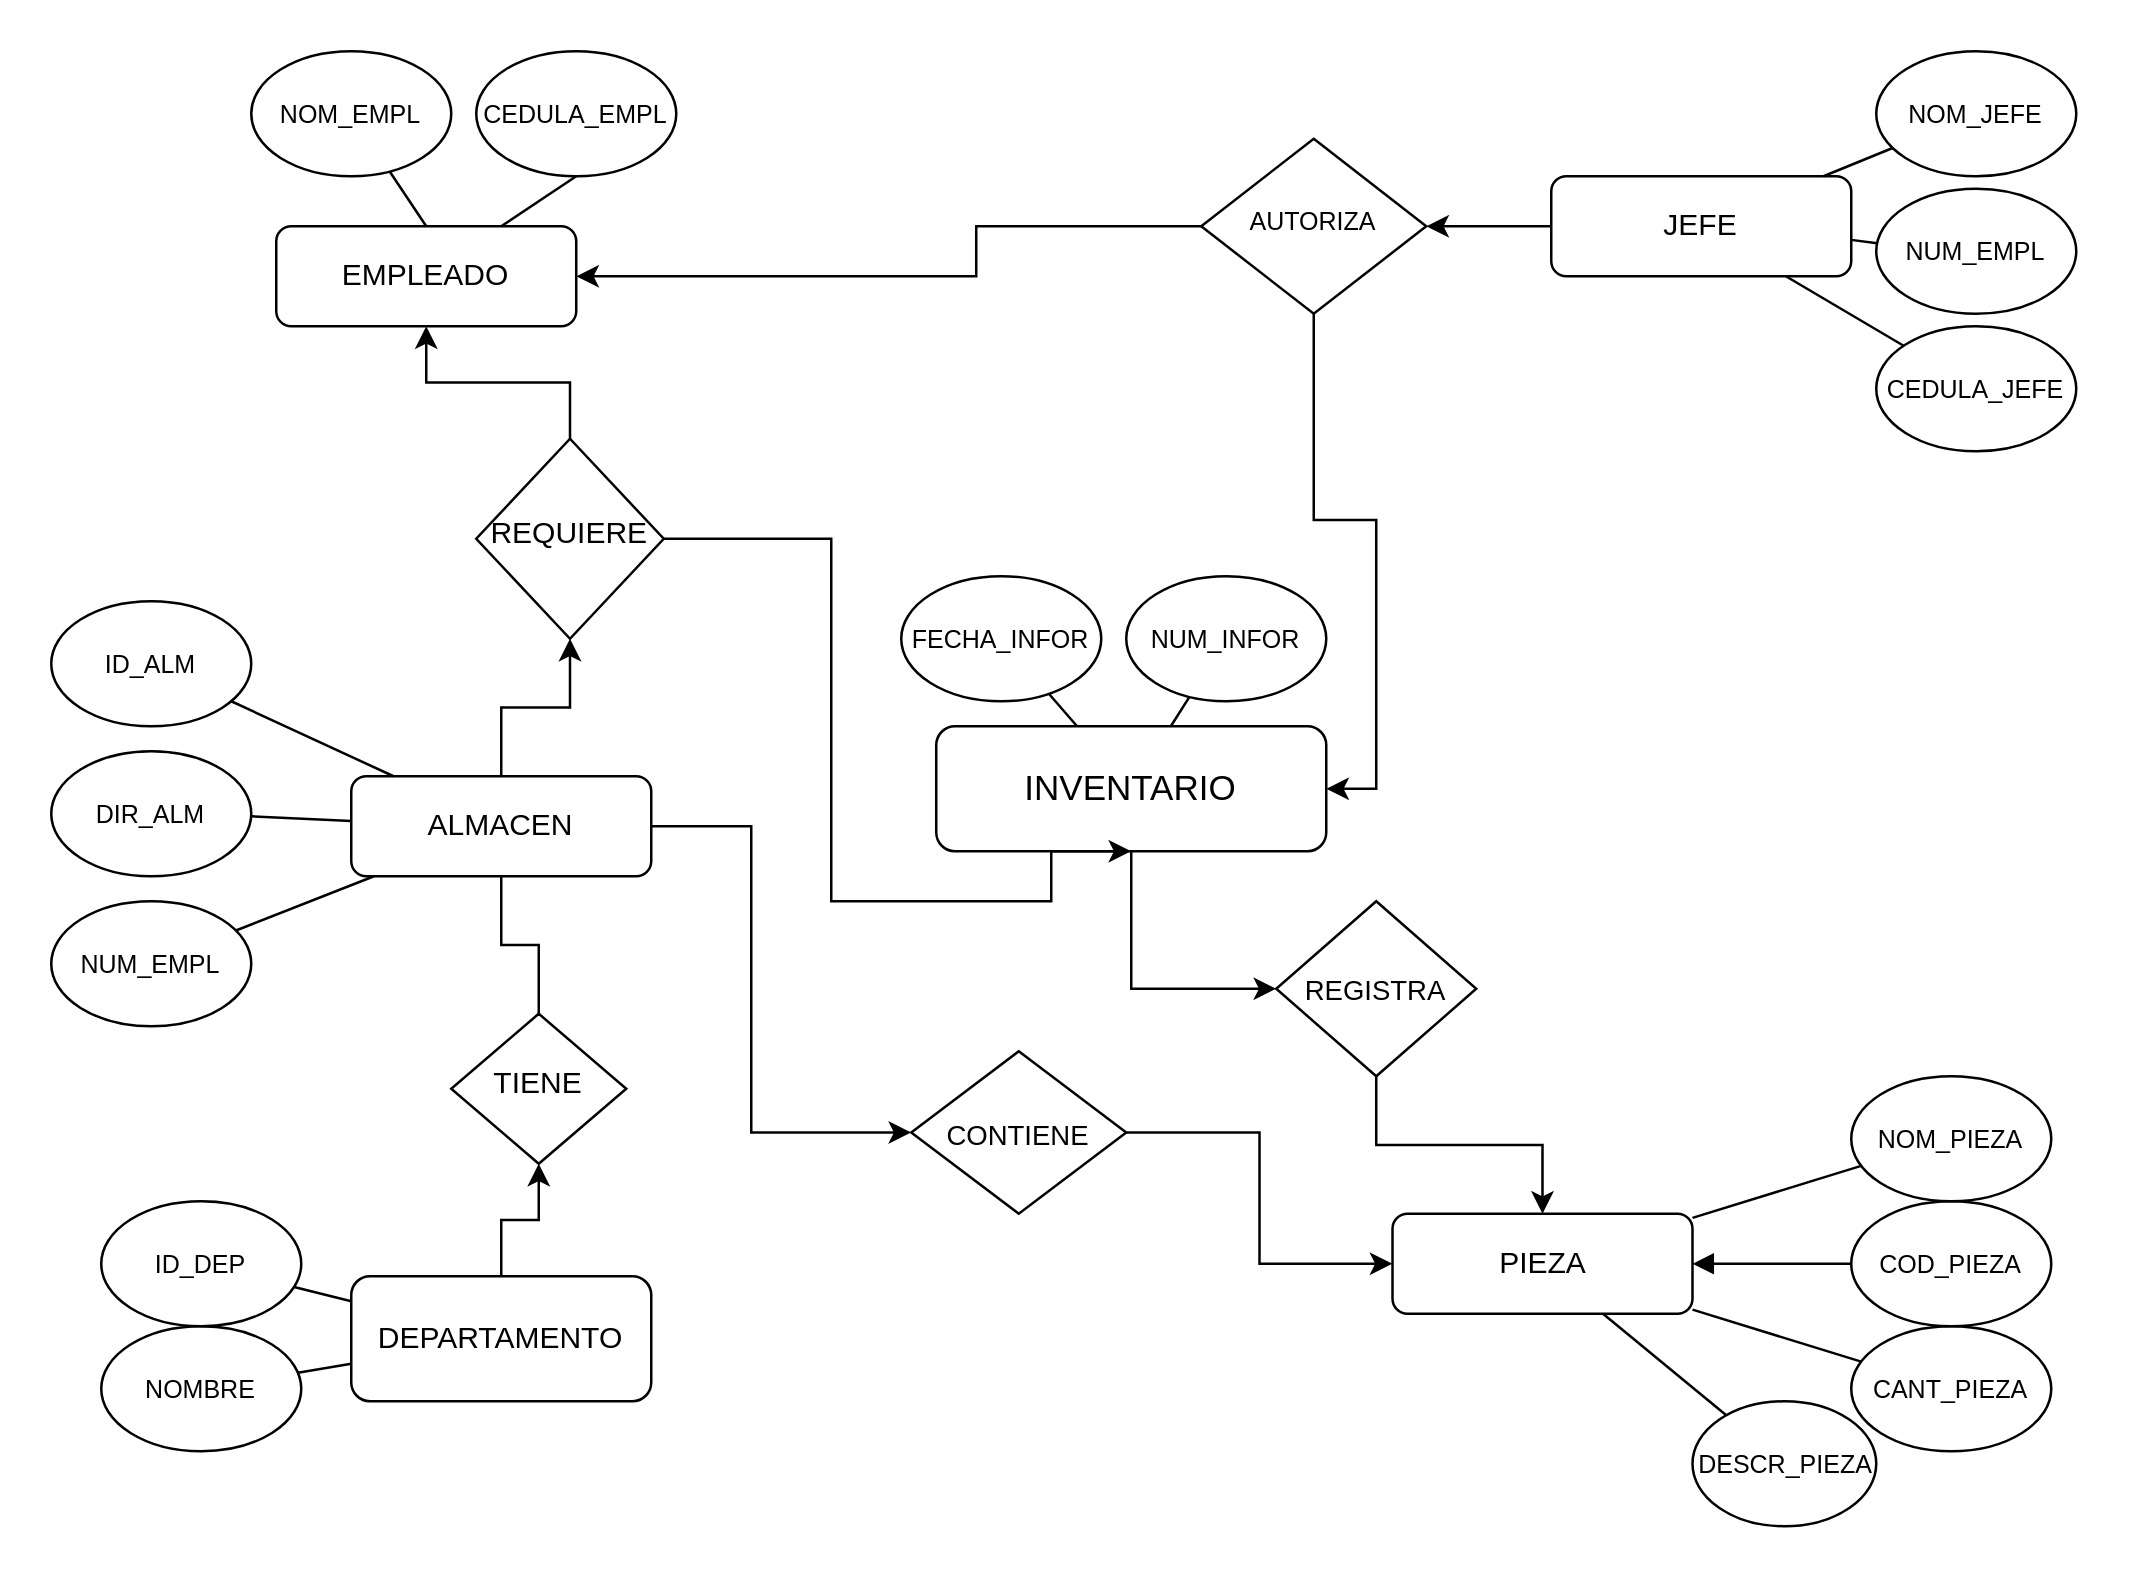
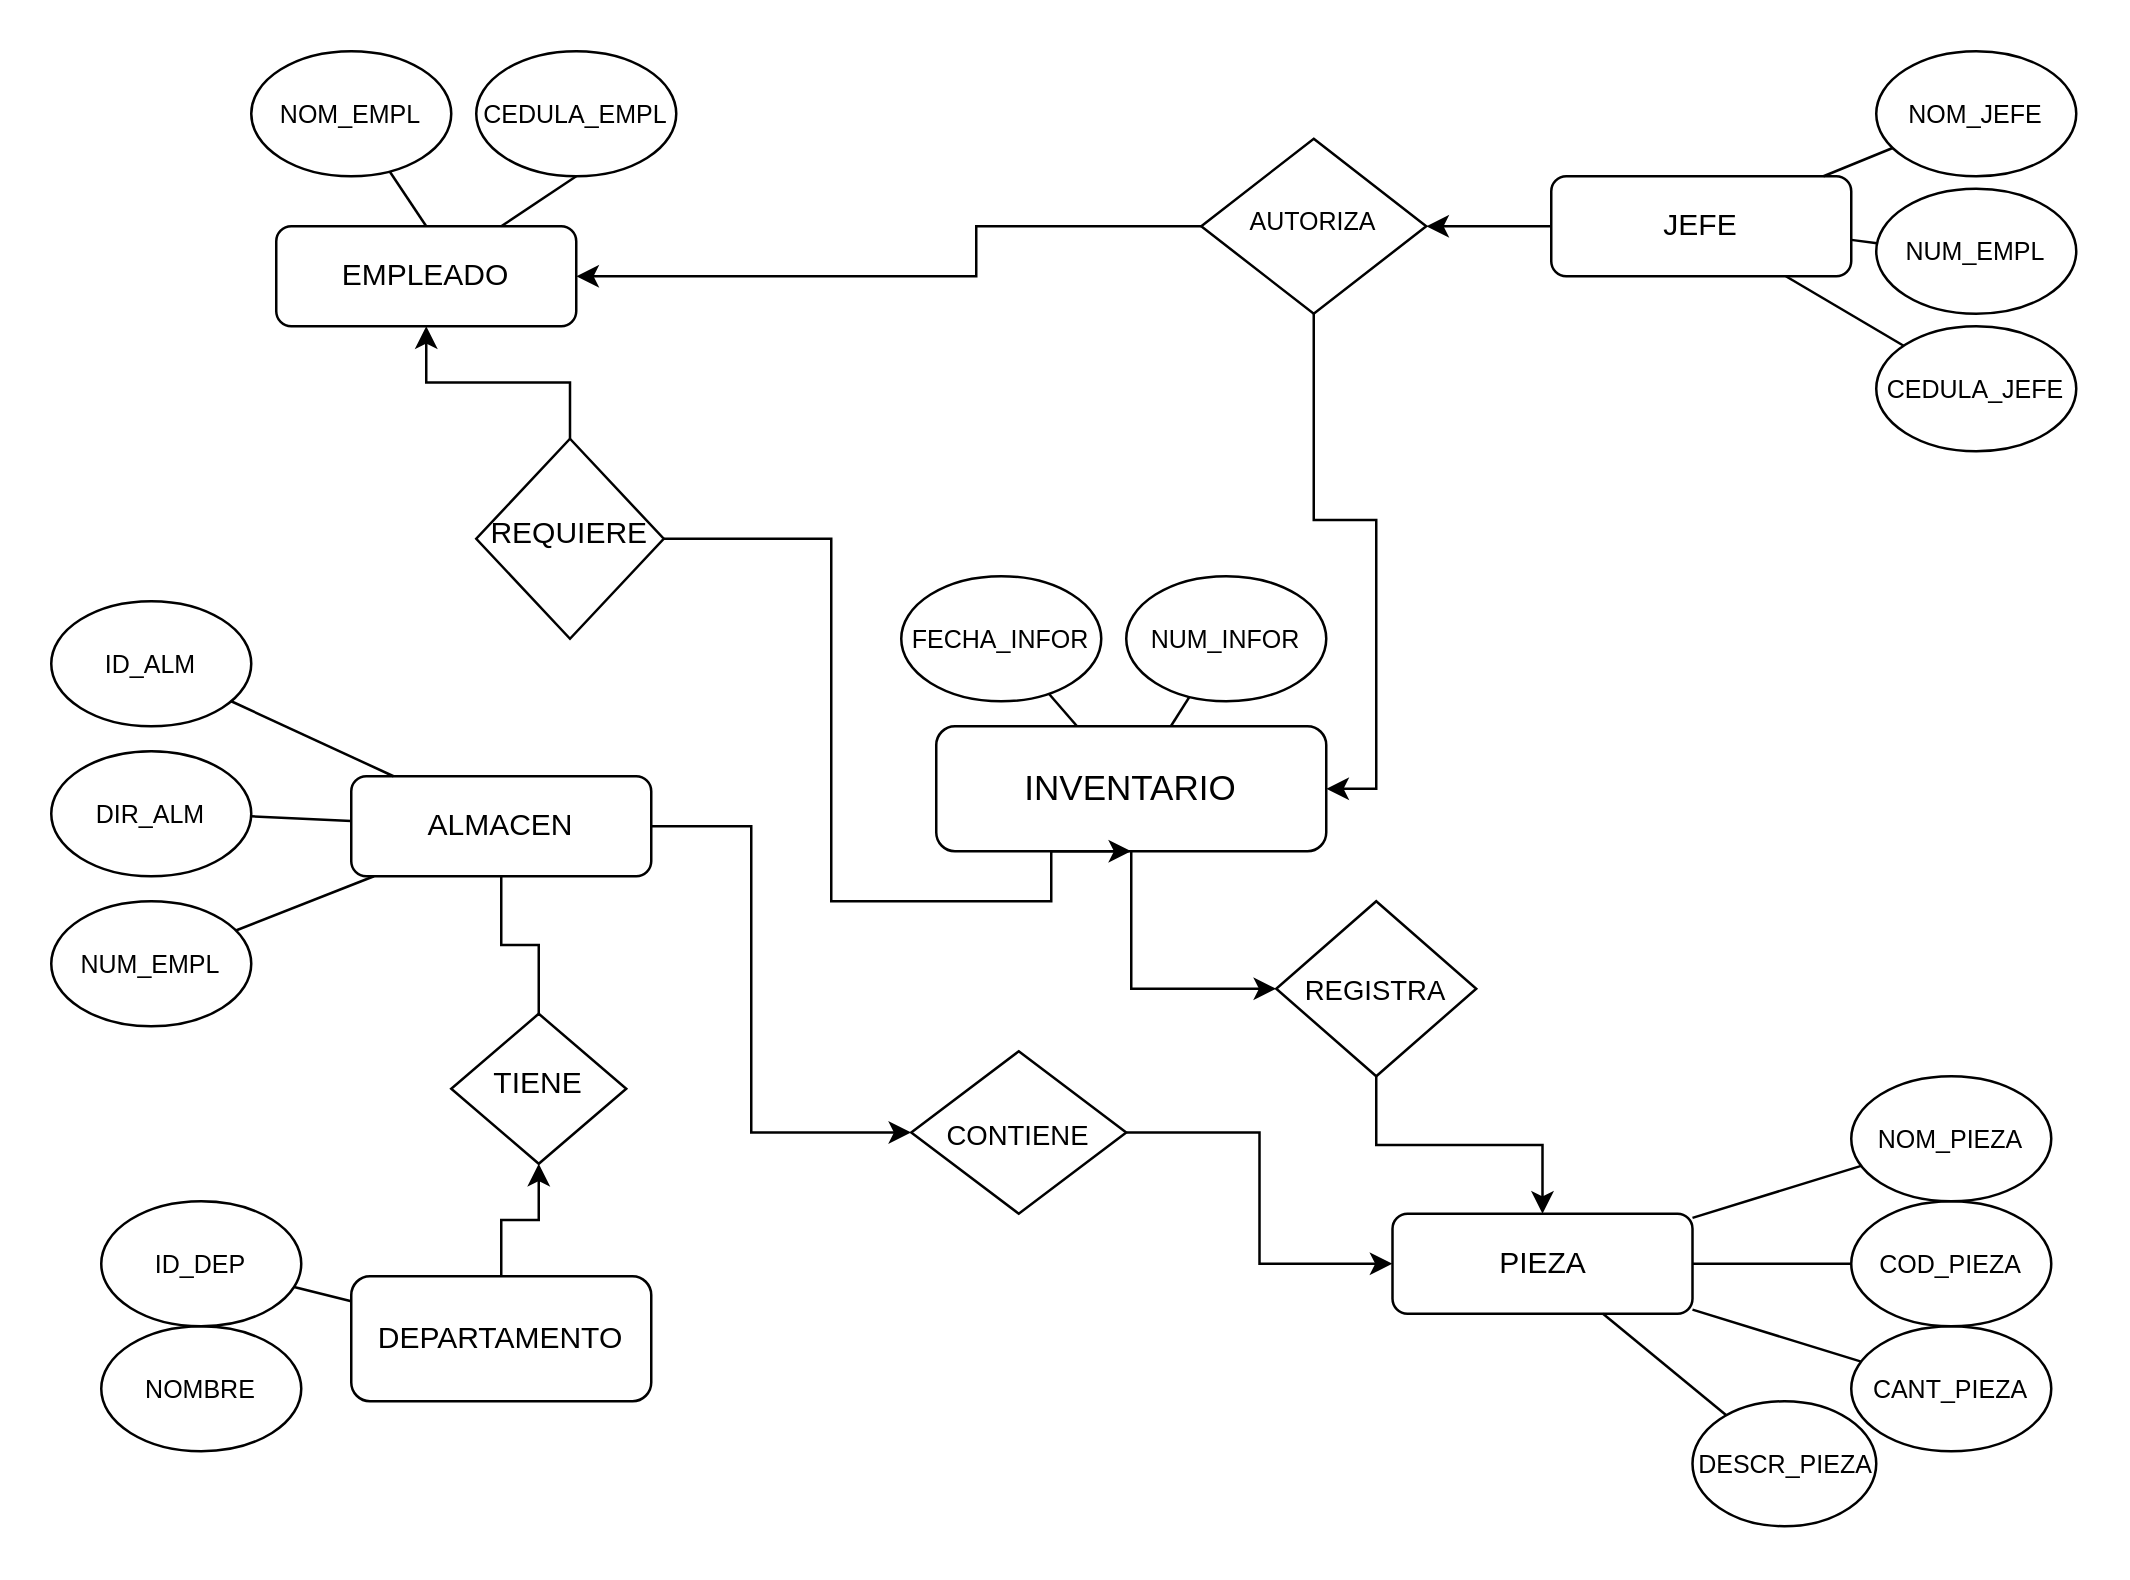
- <mxCell id="39" style="edgeStyle=orthogonalEdgeStyle;rounded=0;orthogonalLoop=1;jettySize=auto;html=1;entryX=0.5;entryY=1;entryDx=0;entryDy=0;fontSize=12;" edge="1" parent="1" source="41" target="49"><mxGeometry relative="1" as="geometry" /></mxCell>
- <mxCell id="29" value="" style="endArrow=block;html=1;rounded=0;fontSize=10;" edge="1" parent="1" source="16" target="5"><mxGeometry width="50" height="50" relative="1" as="geometry"><mxPoint x="562.5" y="535" as="sourcePoint" /><mxPoint x="585.46" y="597" as="targetPoint" /></mxGeometry></mxCell>
+ <mxCell id="29" value="" style="endArrow=none;html=1;rounded=0;fontSize=10;" edge="1" parent="1" source="16" target="5"><mxGeometry width="50" height="50" relative="1" as="geometry"><mxPoint x="562.5" y="535" as="sourcePoint" /><mxPoint x="585.46" y="597" as="targetPoint" /></mxGeometry></mxCell>
- <mxCell id="42" value="" style="endArrow=none;html=1;rounded=0;fontSize=10;" edge="1" parent="1" source="24" target="9"><mxGeometry width="50" height="50" relative="1" as="geometry"><mxPoint x="128.245" y="522.324" as="sourcePoint" /><mxPoint x="184" y="533.312" as="targetPoint" /></mxGeometry></mxCell>
